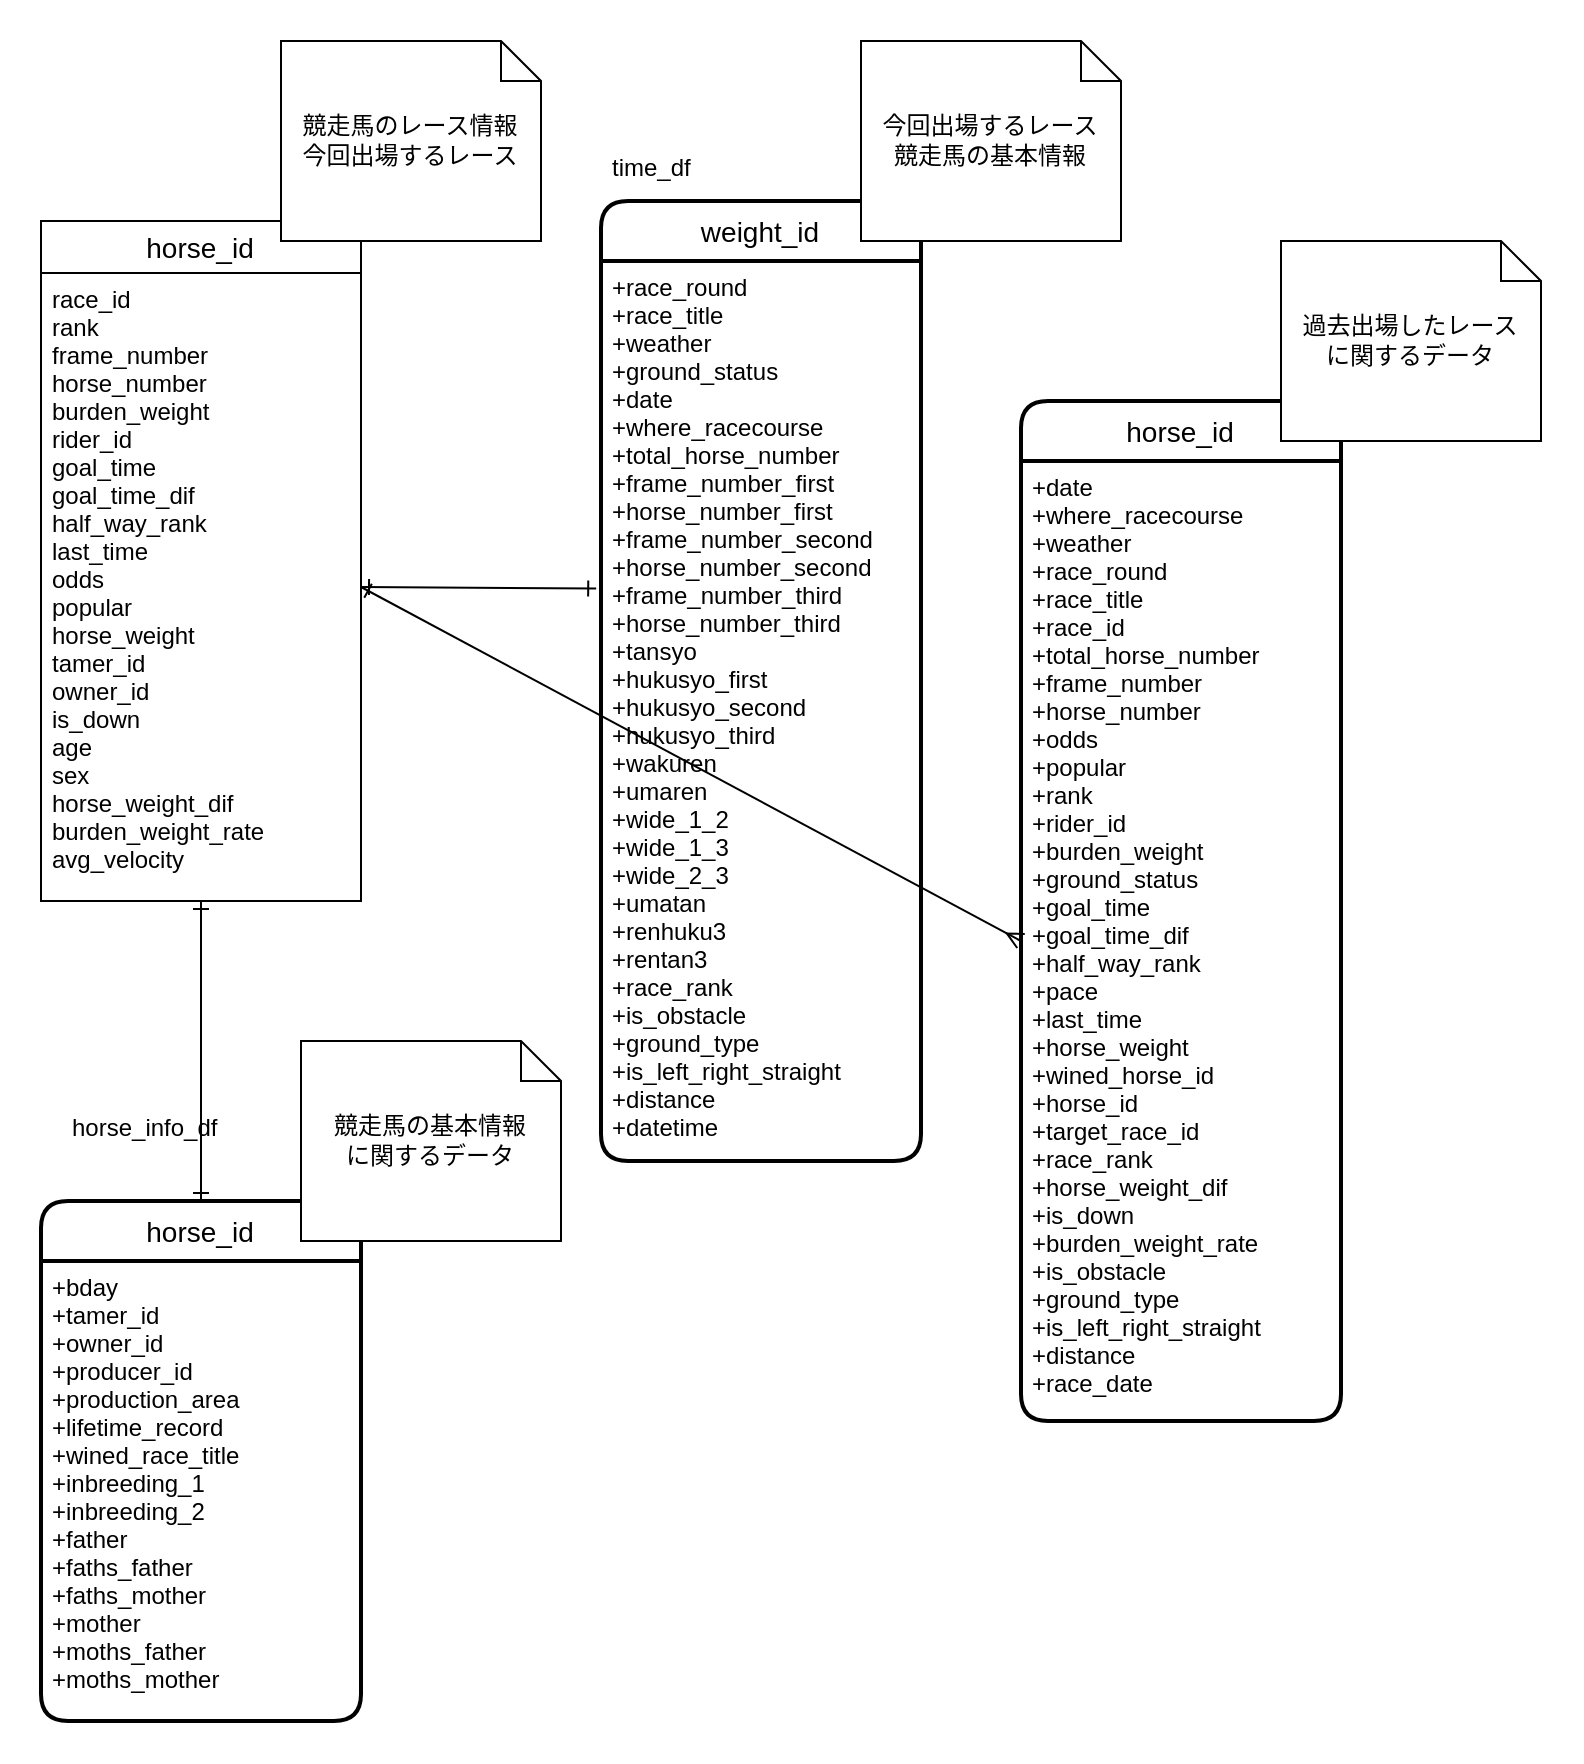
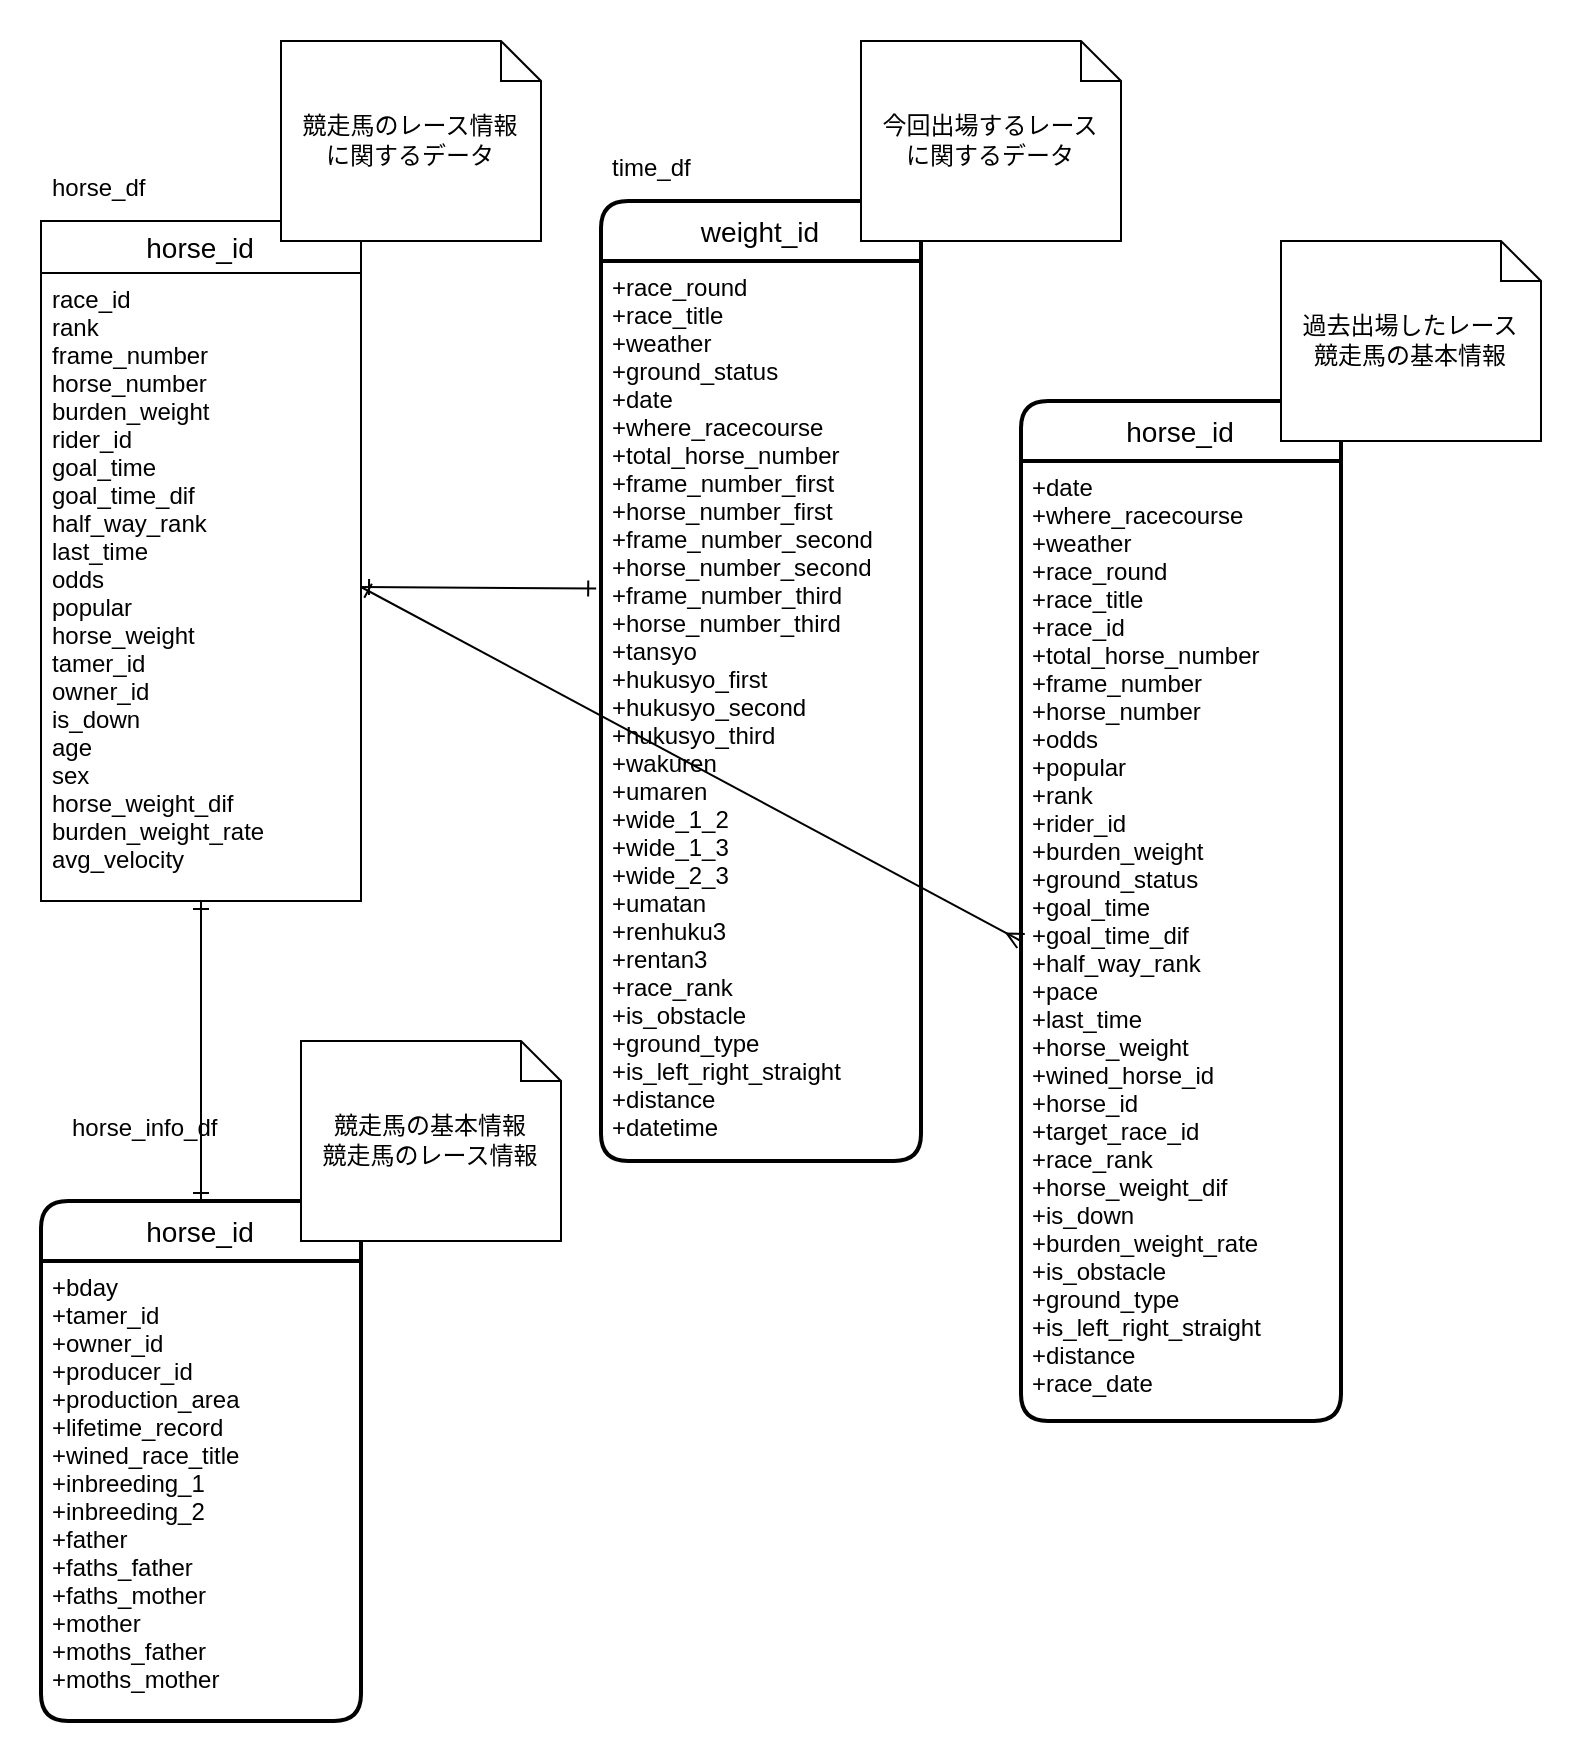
- <mxCell id="19" value="競走馬のレース情報&lt;br&gt;今回出場するレース" style="shape=note;size=20;whiteSpace=wrap;html=1;" vertex="1" parent="1"><mxGeometry x="140" y="20" width="130" height="100" as="geometry" /></mxCell>
+ <mxCell id="19" value="競走馬のレース情報&lt;br&gt;に関するデータ" style="shape=note;size=20;whiteSpace=wrap;html=1;" vertex="1" parent="1"><mxGeometry x="140" y="20" width="130" height="100" as="geometry" /></mxCell>
- <mxCell id="9" value="今回出場するレース&lt;br&gt;競走馬の基本情報" style="shape=note;size=20;whiteSpace=wrap;html=1;" vertex="1" parent="1"><mxGeometry x="430" y="20" width="130" height="100" as="geometry" /></mxCell>
+ <mxCell id="9" value="今回出場するレース&lt;br&gt;に関するデータ" style="shape=note;size=20;whiteSpace=wrap;html=1;" vertex="1" parent="1"><mxGeometry x="430" y="20" width="130" height="100" as="geometry" /></mxCell>
+ <mxCell id="16" value="horse_df" style="text;strokeColor=none;fillColor=none;spacingLeft=4;spacingRight=4;overflow=hidden;rotatable=0;points=[[0,0.5],[1,0.5]];portConstraint=eastwest;fontSize=12;" vertex="1" parent="1"><mxGeometry x="20" y="80" width="60" height="30" as="geometry" /></mxCell>
- <mxCell id="12" value="過去出場したレース&lt;br&gt;に関するデータ" style="shape=note;size=20;whiteSpace=wrap;html=1;" vertex="1" parent="1"><mxGeometry x="640" y="120" width="130" height="100" as="geometry" /></mxCell>
+ <mxCell id="12" value="過去出場したレース&lt;br&gt;競走馬の基本情報" style="shape=note;size=20;whiteSpace=wrap;html=1;" vertex="1" parent="1"><mxGeometry x="640" y="120" width="130" height="100" as="geometry" /></mxCell>
- <mxCell id="5" value="競走馬の基本情報&lt;br&gt;に関するデータ" style="shape=note;size=20;whiteSpace=wrap;html=1;" vertex="1" parent="1"><mxGeometry x="150" y="520" width="130" height="100" as="geometry" /></mxCell>
+ <mxCell id="5" value="競走馬の基本情報&lt;br&gt;競走馬のレース情報" style="shape=note;size=20;whiteSpace=wrap;html=1;" vertex="1" parent="1"><mxGeometry x="150" y="520" width="130" height="100" as="geometry" /></mxCell>
